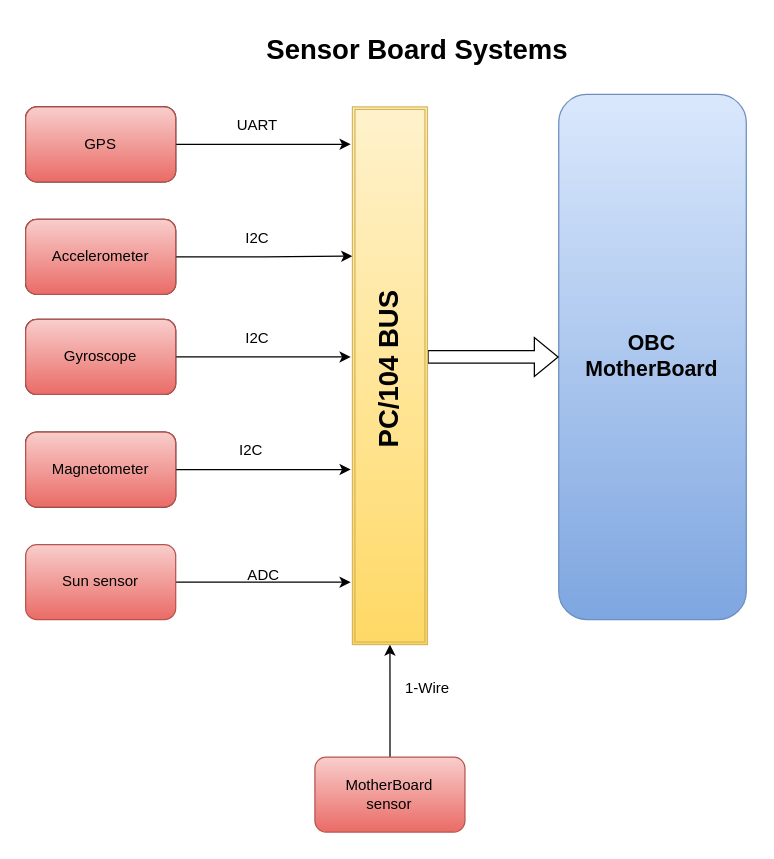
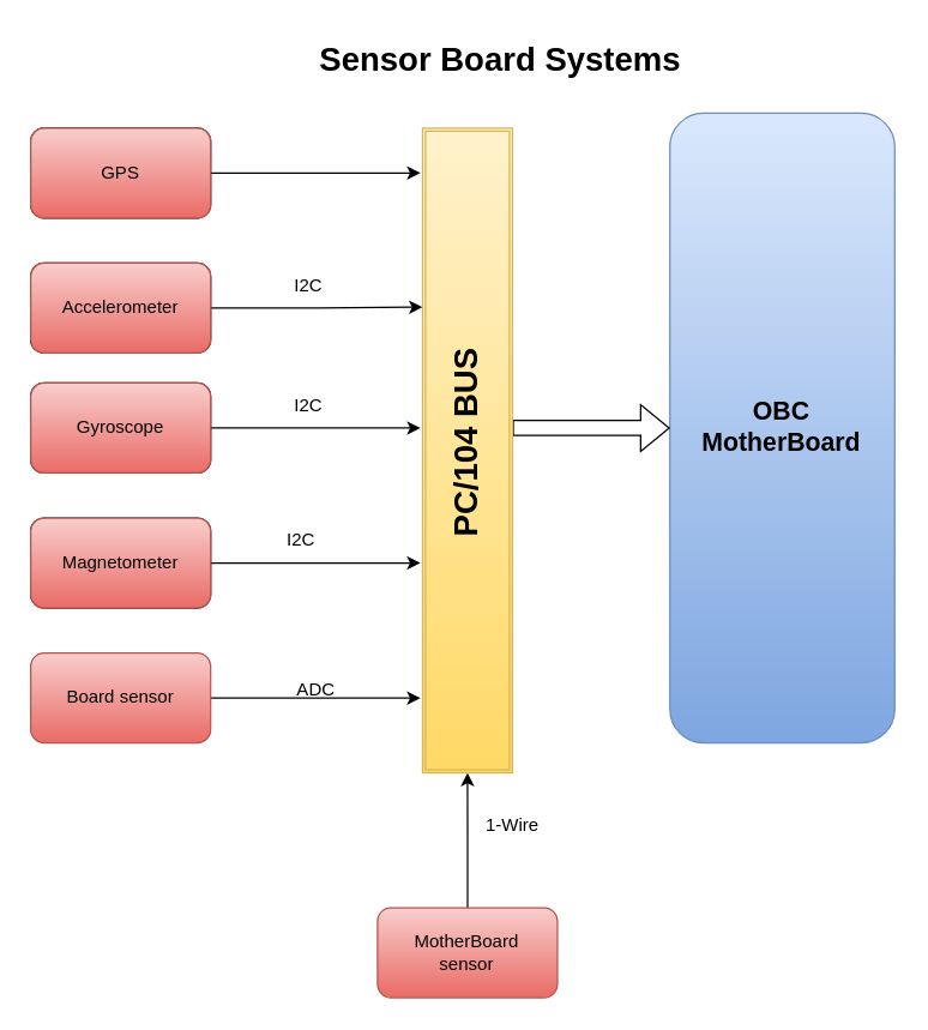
- <mxCell id="14" value="UART" style="text;html=1;align=center;verticalAlign=middle;resizable=0;points=[];autosize=1;strokeColor=none;fillColor=none;" parent="1" vertex="1"><mxGeometry x="175" y="85" width="60" height="30" as="geometry" /></mxCell>
- <mxCell id="11" value="Sun sensor" style="rounded=1;whiteSpace=wrap;html=1;fillColor=#f8cecc;gradientColor=#ea6b66;strokeColor=#b85450;" parent="1" vertex="1"><mxGeometry x="20" y="435" width="120" height="60" as="geometry" /></mxCell>
+ <mxCell id="11" value="Board sensor" style="rounded=1;whiteSpace=wrap;html=1;fillColor=#f8cecc;gradientColor=#ea6b66;strokeColor=#b85450;" parent="1" vertex="1"><mxGeometry x="20" y="435" width="120" height="60" as="geometry" /></mxCell>
